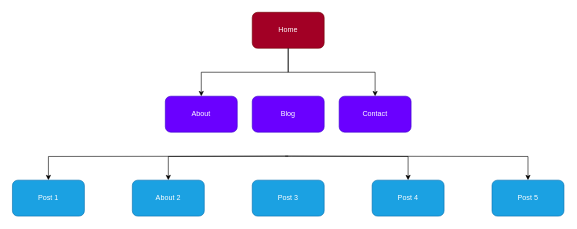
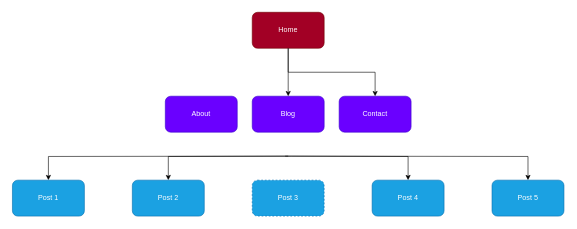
- <mxCell id="6" value="" style="edgeStyle=orthogonalEdgeStyle;rounded=0;orthogonalLoop=1;jettySize=auto;html=1;exitX=0.5;exitY=1;exitDx=0;exitDy=0;entryX=0.5;entryY=0;entryDx=0;entryDy=0;" parent="1" source="2" target="5" edge="1"><mxGeometry relative="1" as="geometry"><mxPoint x="490" y="90" as="sourcePoint" /><mxPoint x="490" y="170" as="targetPoint" /></mxGeometry></mxCell>
+ <mxCell id="6" value="" style="edgeStyle=orthogonalEdgeStyle;rounded=0;orthogonalLoop=1;jettySize=auto;html=1;exitX=0.5;exitY=1;exitDx=0;exitDy=0;" parent="1" source="2" target="3" edge="1"><mxGeometry relative="1" as="geometry"><mxPoint x="490" y="90" as="sourcePoint" /><mxPoint x="490" y="170" as="targetPoint" /></mxGeometry></mxCell>
- <mxCell id="12" value="About 2" style="whiteSpace=wrap;html=1;rounded=1;fillColor=#1ba1e2;strokeColor=#006EAF;fontColor=#ffffff;" vertex="1" parent="1"><mxGeometry x="220" y="300" width="120" height="60" as="geometry" /></mxCell>
+ <mxCell id="12" value="Post 2" style="whiteSpace=wrap;html=1;rounded=1;fillColor=#1ba1e2;strokeColor=#006EAF;fontColor=#ffffff;" vertex="1" parent="1"><mxGeometry x="220" y="300" width="120" height="60" as="geometry" /></mxCell>
- <mxCell id="10" value="Post 3" style="whiteSpace=wrap;html=1;rounded=1;fillColor=#1ba1e2;strokeColor=#006EAF;fontColor=#ffffff;" vertex="1" parent="1"><mxGeometry x="420" y="300" width="120" height="60" as="geometry" /></mxCell>
+ <mxCell id="10" value="Post 3" style="whiteSpace=wrap;html=1;rounded=1;fillColor=#1ba1e2;strokeColor=#006EAF;fontColor=#ffffff;dashed=1;" vertex="1" parent="1"><mxGeometry x="420" y="300" width="120" height="60" as="geometry" /></mxCell>
